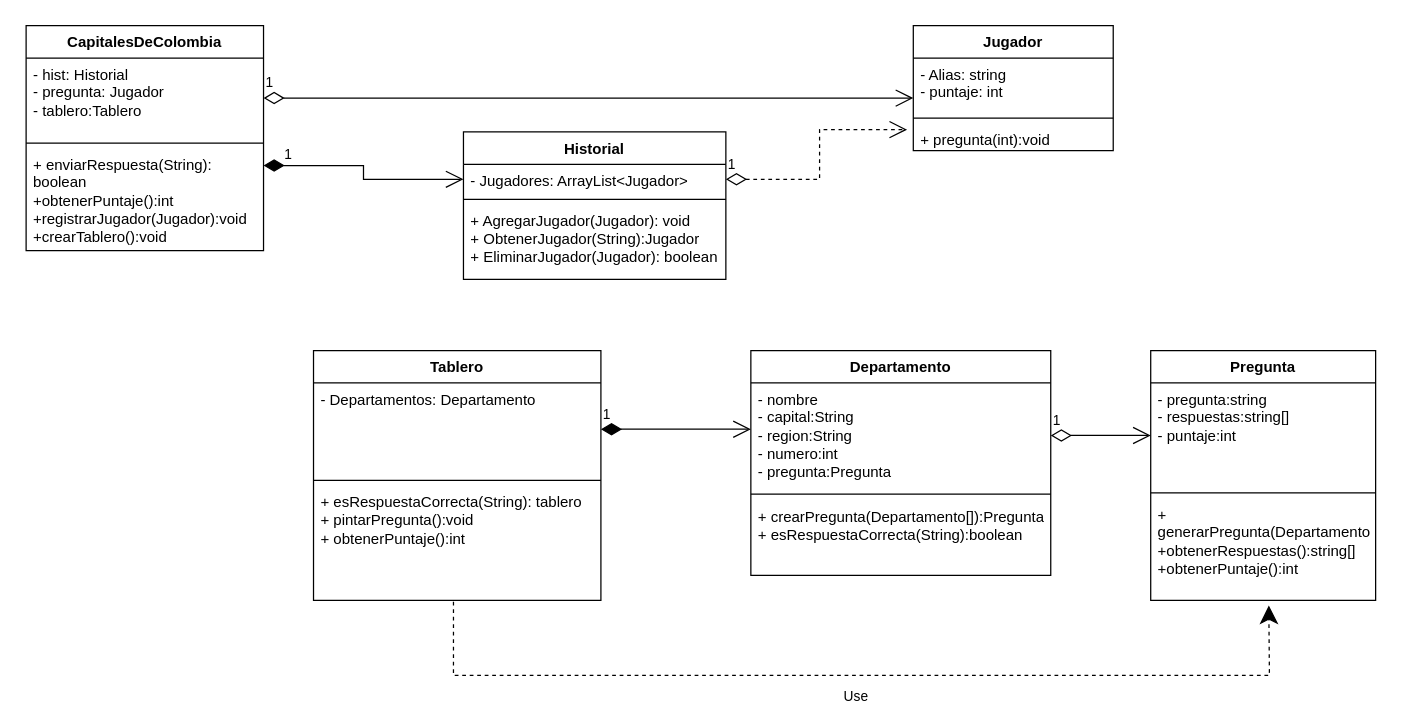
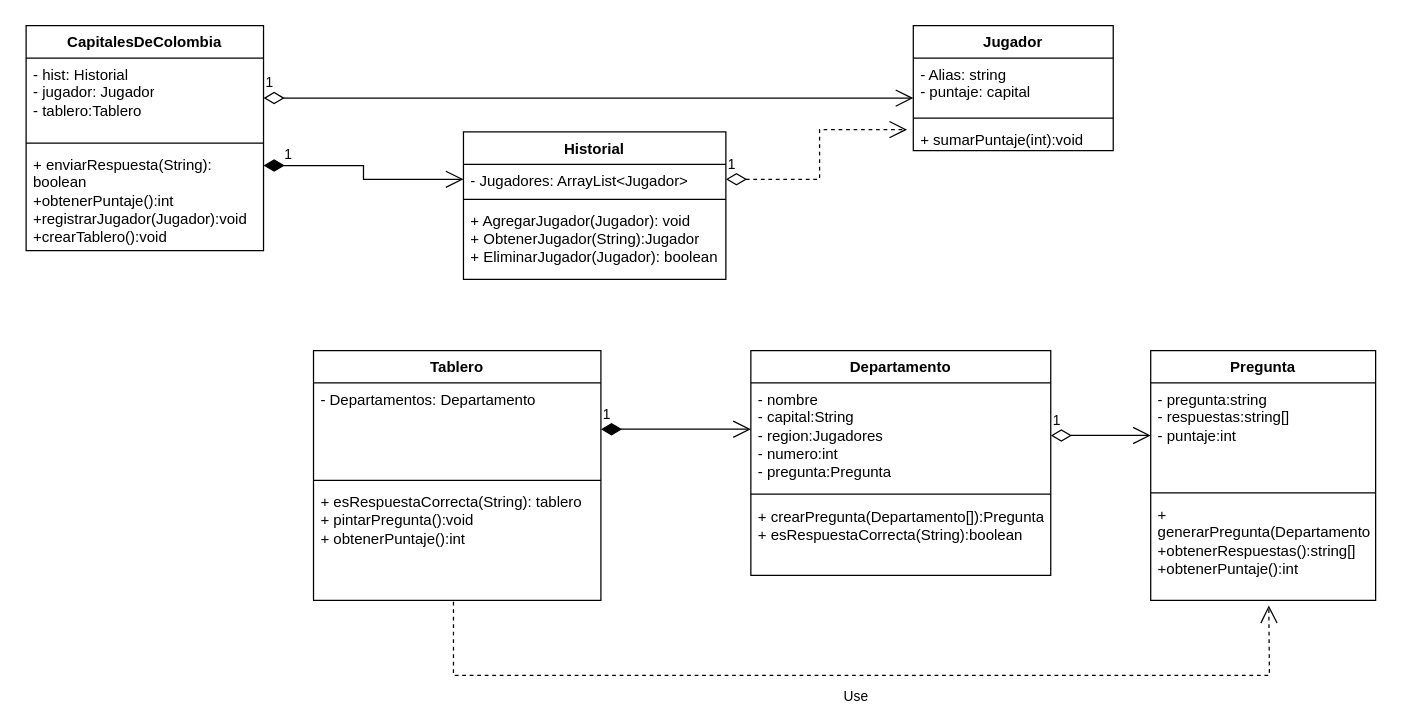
- <mxCell id="11" value="- Alias: string&lt;br&gt;- puntaje: int" style="text;strokeColor=none;fillColor=none;align=left;verticalAlign=top;spacingLeft=4;spacingRight=4;overflow=hidden;rotatable=0;points=[[0,0.5],[1,0.5]];portConstraint=eastwest;whiteSpace=wrap;html=1;" vertex="1" parent="10"><mxGeometry y="26" width="160" height="44" as="geometry" /></mxCell>
+ <mxCell id="11" value="- Alias: string&lt;br&gt;- puntaje: capital" style="text;strokeColor=none;fillColor=none;align=left;verticalAlign=top;spacingLeft=4;spacingRight=4;overflow=hidden;rotatable=0;points=[[0,0.5],[1,0.5]];portConstraint=eastwest;whiteSpace=wrap;html=1;" vertex="1" parent="10"><mxGeometry y="26" width="160" height="44" as="geometry" /></mxCell>
- <mxCell id="3" value="- hist: Historial&lt;br&gt;- pregunta: Jugador&lt;br&gt;- tablero:Tablero" style="text;strokeColor=none;fillColor=none;align=left;verticalAlign=top;spacingLeft=4;spacingRight=4;overflow=hidden;rotatable=0;points=[[0,0.5],[1,0.5]];portConstraint=eastwest;whiteSpace=wrap;html=1;" vertex="1" parent="2"><mxGeometry y="26" width="190" height="64" as="geometry" /></mxCell>
+ <mxCell id="3" value="- hist: Historial&lt;br&gt;- jugador: Jugador&lt;br&gt;- tablero:Tablero" style="text;strokeColor=none;fillColor=none;align=left;verticalAlign=top;spacingLeft=4;spacingRight=4;overflow=hidden;rotatable=0;points=[[0,0.5],[1,0.5]];portConstraint=eastwest;whiteSpace=wrap;html=1;" vertex="1" parent="2"><mxGeometry y="26" width="190" height="64" as="geometry" /></mxCell>
- <mxCell id="13" value="+ pregunta(int):void" style="text;strokeColor=none;fillColor=none;align=left;verticalAlign=top;spacingLeft=4;spacingRight=4;overflow=hidden;rotatable=0;points=[[0,0.5],[1,0.5]];portConstraint=eastwest;whiteSpace=wrap;html=1;" vertex="1" parent="10"><mxGeometry y="78" width="160" height="22" as="geometry" /></mxCell>
+ <mxCell id="13" value="+ sumarPuntaje(int):void" style="text;strokeColor=none;fillColor=none;align=left;verticalAlign=top;spacingLeft=4;spacingRight=4;overflow=hidden;rotatable=0;points=[[0,0.5],[1,0.5]];portConstraint=eastwest;whiteSpace=wrap;html=1;" vertex="1" parent="10"><mxGeometry y="78" width="160" height="22" as="geometry" /></mxCell>
- <mxCell id="7" value="- nombre&lt;br&gt;- capital:String&lt;br&gt;- region:String&lt;br&gt;- numero:int&lt;br&gt;- pregunta:Pregunta" style="text;strokeColor=none;fillColor=none;align=left;verticalAlign=top;spacingLeft=4;spacingRight=4;overflow=hidden;rotatable=0;points=[[0,0.5],[1,0.5]];portConstraint=eastwest;whiteSpace=wrap;html=1;" vertex="1" parent="6"><mxGeometry y="26" width="240" height="84" as="geometry" /></mxCell>
+ <mxCell id="7" value="- nombre&lt;br&gt;- capital:String&lt;br&gt;- region:Jugadores&lt;br&gt;- numero:int&lt;br&gt;- pregunta:Pregunta" style="text;strokeColor=none;fillColor=none;align=left;verticalAlign=top;spacingLeft=4;spacingRight=4;overflow=hidden;rotatable=0;points=[[0,0.5],[1,0.5]];portConstraint=eastwest;whiteSpace=wrap;html=1;" vertex="1" parent="6"><mxGeometry y="26" width="240" height="84" as="geometry" /></mxCell>
- <mxCell id="30" value="Use" style="endArrow=classic;endSize=12;dashed=1;html=1;rounded=0;exitX=0.487;exitY=1.011;exitDx=0;exitDy=0;exitPerimeter=0;entryX=0.525;entryY=1.049;entryDx=0;entryDy=0;entryPerimeter=0;" edge="1" parent="1" source="21" target="17"><mxGeometry x="-0.008" y="-17" width="160" relative="1" as="geometry"><mxPoint x="470" y="250" as="sourcePoint" /><mxPoint x="630" y="250" as="targetPoint" /><Array as="points"><mxPoint x="362" y="540" /><mxPoint x="640" y="540" /><mxPoint x="1015" y="540" /></Array><mxPoint as="offset" /></mxGeometry></mxCell>
+ <mxCell id="30" value="Use" style="endArrow=open;endSize=12;dashed=1;html=1;rounded=0;exitX=0.487;exitY=1.011;exitDx=0;exitDy=0;exitPerimeter=0;entryX=0.525;entryY=1.049;entryDx=0;entryDy=0;entryPerimeter=0;" edge="1" parent="1" source="21" target="17"><mxGeometry x="-0.008" y="-17" width="160" relative="1" as="geometry"><mxPoint x="470" y="250" as="sourcePoint" /><mxPoint x="630" y="250" as="targetPoint" /><Array as="points"><mxPoint x="362" y="540" /><mxPoint x="640" y="540" /><mxPoint x="1015" y="540" /></Array><mxPoint as="offset" /></mxGeometry></mxCell>
